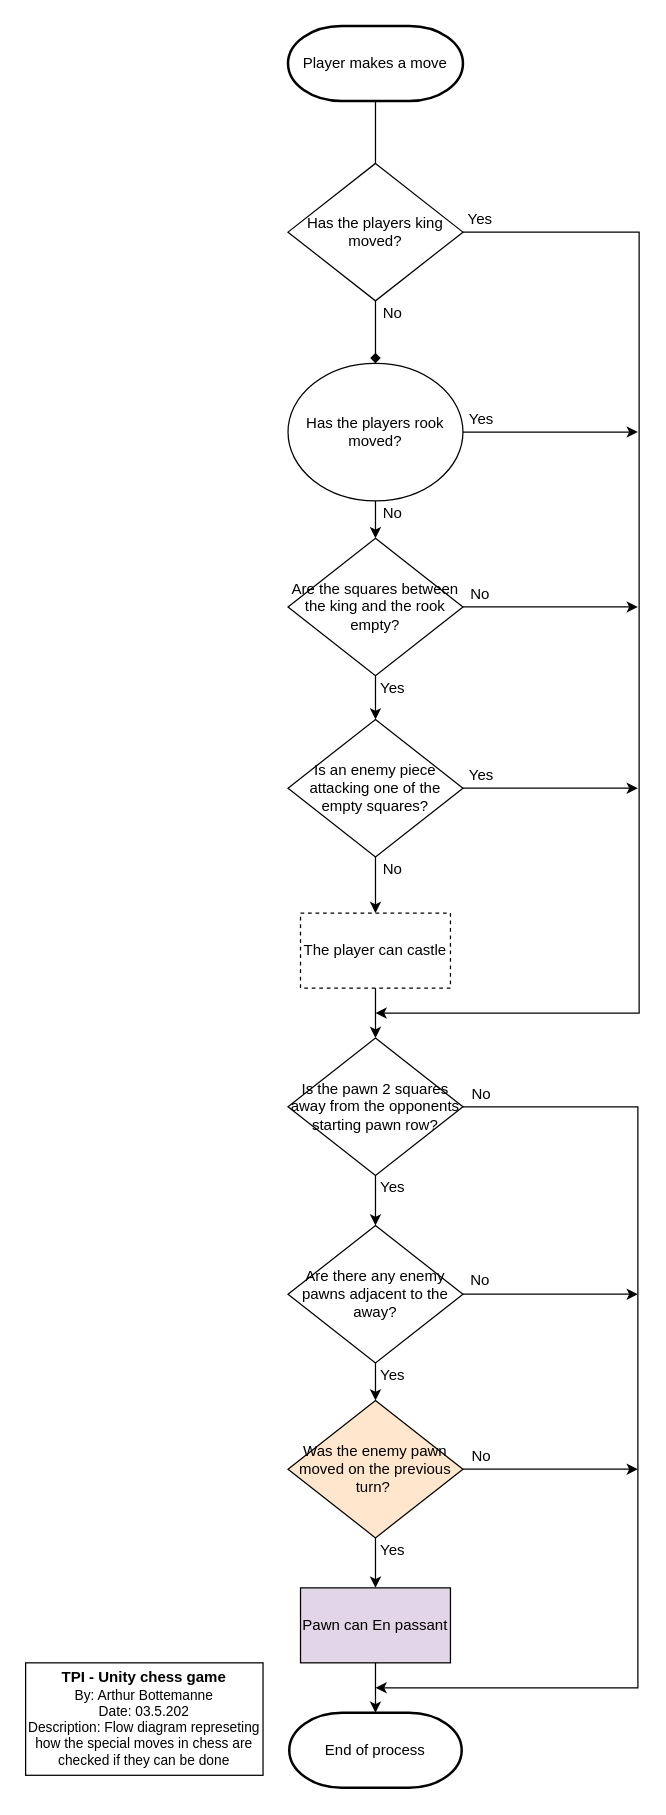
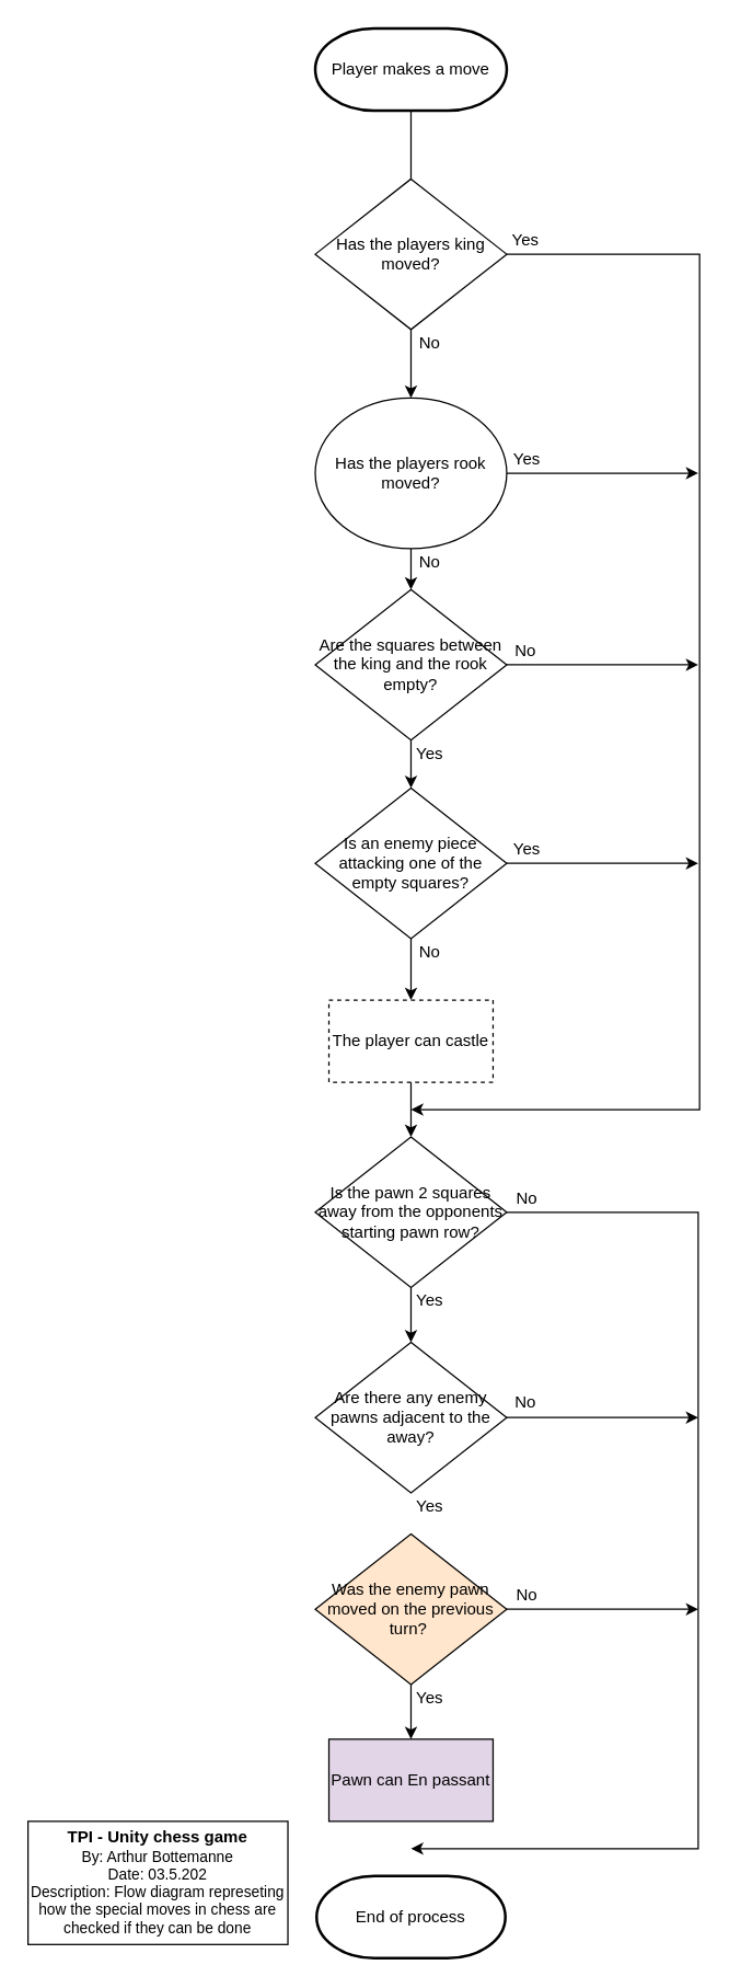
- <mxCell id="4" value="" style="edgeStyle=orthogonalEdgeStyle;rounded=0;orthogonalLoop=1;jettySize=auto;html=1;endArrow=diamond;" parent="1" source="6" target="10" edge="1"><mxGeometry relative="1" as="geometry" /></mxCell>
+ <mxCell id="4" value="" style="edgeStyle=orthogonalEdgeStyle;rounded=0;orthogonalLoop=1;jettySize=auto;html=1;" parent="1" source="6" target="10" edge="1"><mxGeometry relative="1" as="geometry" /></mxCell>
- <mxCell id="22" style="edgeStyle=orthogonalEdgeStyle;rounded=0;orthogonalLoop=1;jettySize=auto;html=1;" parent="1" source="24" target="27" edge="1"><mxGeometry relative="1" as="geometry" /></mxCell>
- <mxCell id="29" style="edgeStyle=orthogonalEdgeStyle;rounded=0;orthogonalLoop=1;jettySize=auto;html=1;entryX=0.5;entryY=0;entryDx=0;entryDy=0;entryPerimeter=0;" parent="1" source="28" target="7" edge="1"><mxGeometry relative="1" as="geometry" /></mxCell>
